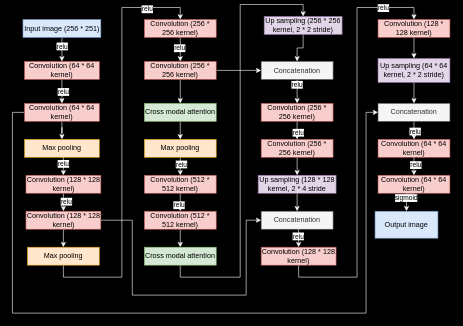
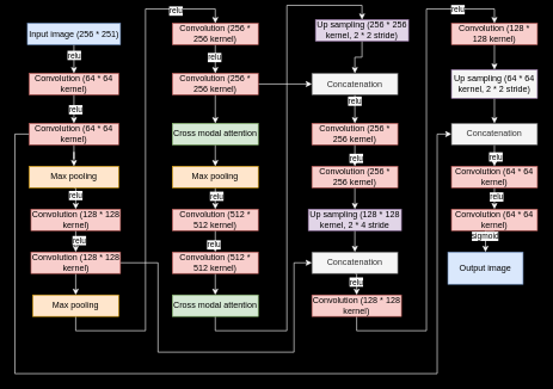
- <mxCell id="62" value="Up sampling (64 * 64 kernel, 2 * 2 stride)" style="rounded=0;whiteSpace=wrap;html=1;fillColor=#e1d5e7;strokeColor=#9673a6;" parent="1" vertex="1"><mxGeometry x="630" y="90" width="120" height="40" as="geometry" /></mxCell>
+ <mxCell id="62" value="Up sampling (64 * 64 kernel, 2 * 2 stride)" style="rounded=0;whiteSpace=wrap;html=1;fillColor=#f5f5f5;strokeColor=#9673a6;" parent="1" vertex="1"><mxGeometry x="630" y="90" width="120" height="40" as="geometry" /></mxCell>
